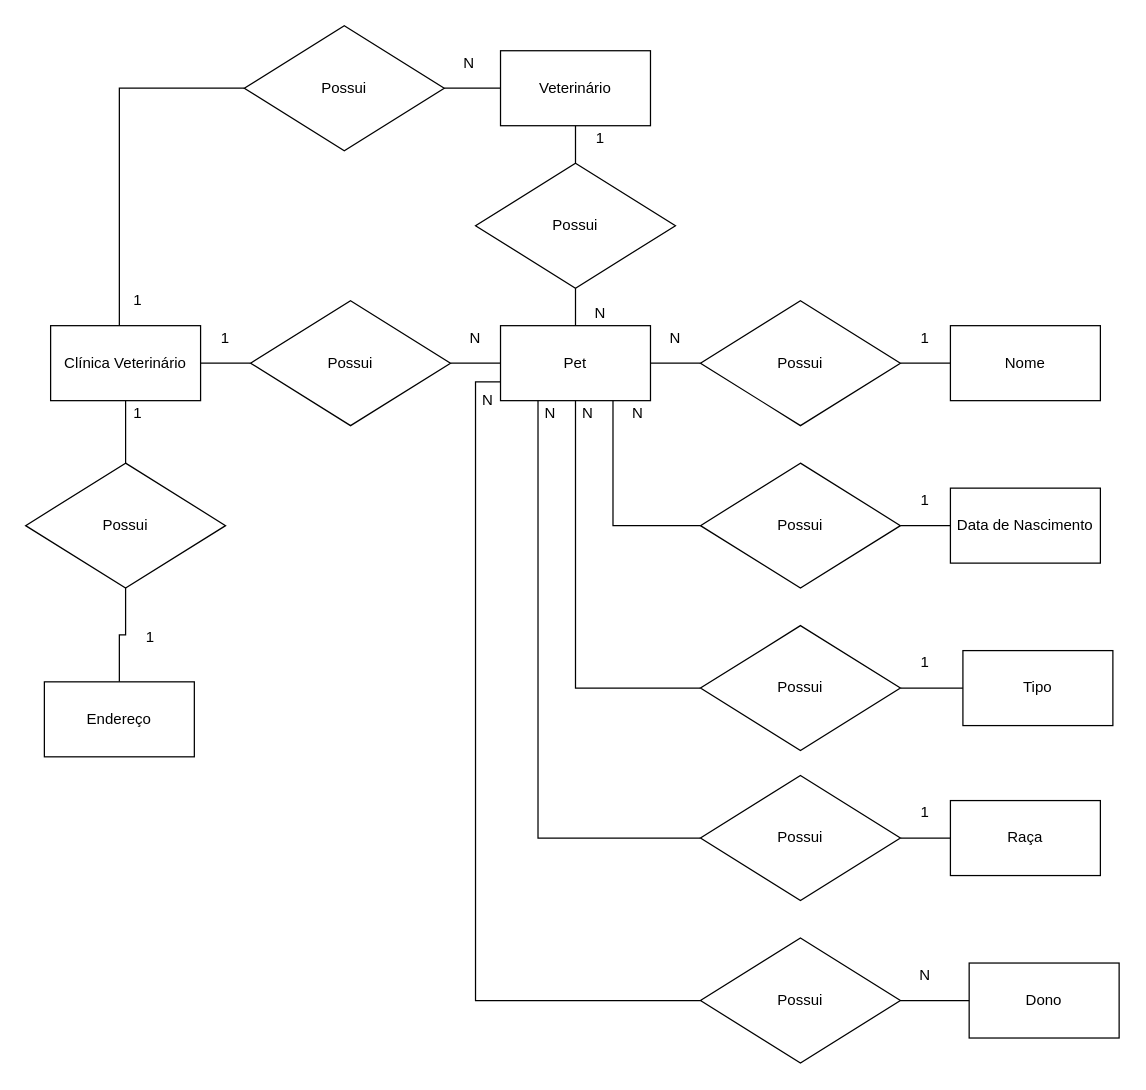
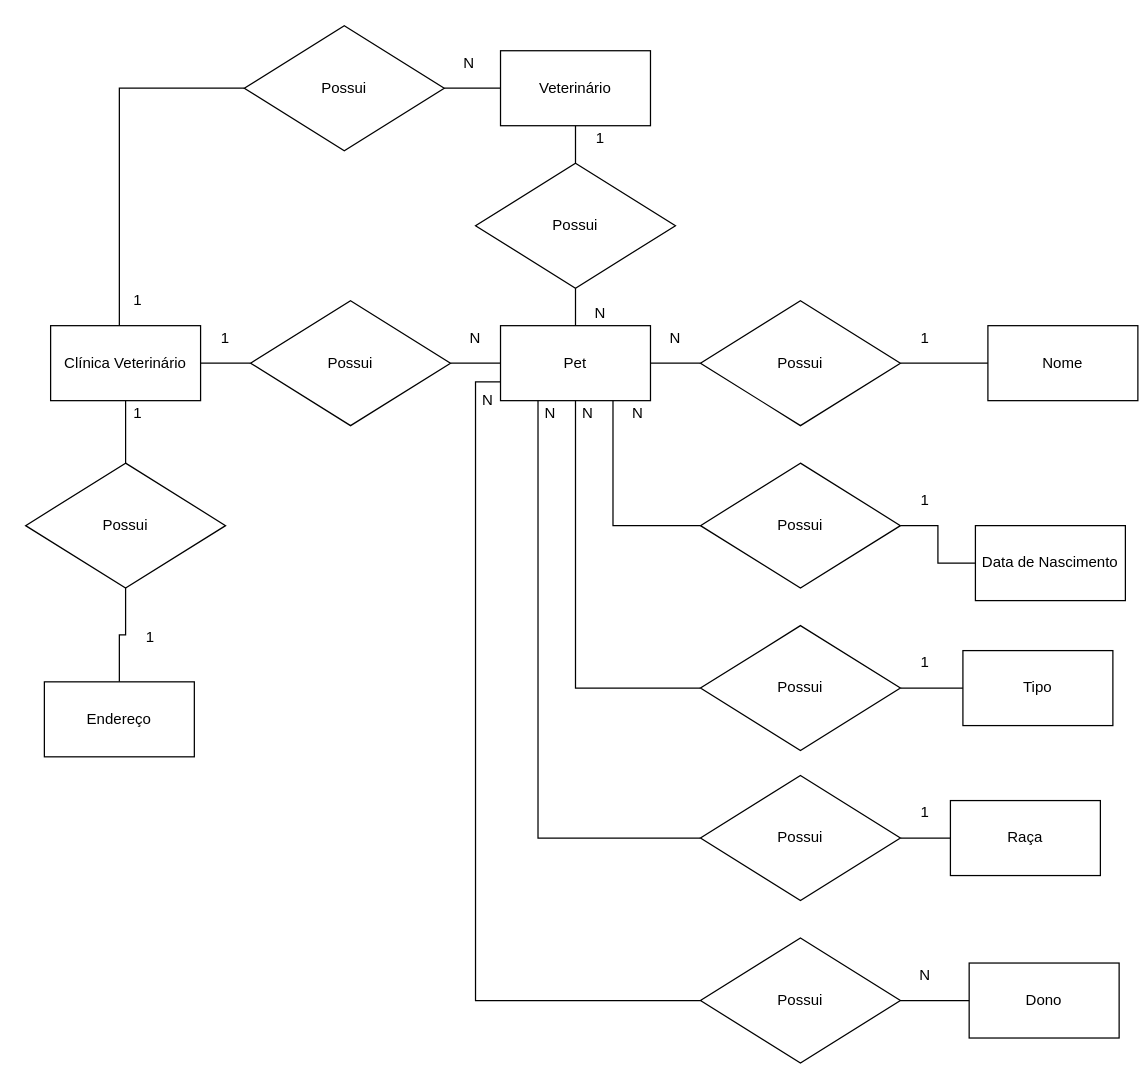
- <mxCell id="8" value="Nome" style="rounded=0;whiteSpace=wrap;html=1;" vertex="1" parent="1"><mxGeometry x="760" y="260" width="120" height="60" as="geometry" /></mxCell>
+ <mxCell id="8" value="Nome" style="rounded=0;whiteSpace=wrap;html=1;" vertex="1" parent="1"><mxGeometry x="790" y="260" width="120" height="60" as="geometry" /></mxCell>
- <mxCell id="13" value="Data de Nascimento" style="rounded=0;whiteSpace=wrap;html=1;" vertex="1" parent="1"><mxGeometry x="760" y="390" width="120" height="60" as="geometry" /></mxCell>
+ <mxCell id="13" value="Data de Nascimento" style="rounded=0;whiteSpace=wrap;html=1;" vertex="1" parent="1"><mxGeometry x="780" y="420" width="120" height="60" as="geometry" /></mxCell>
